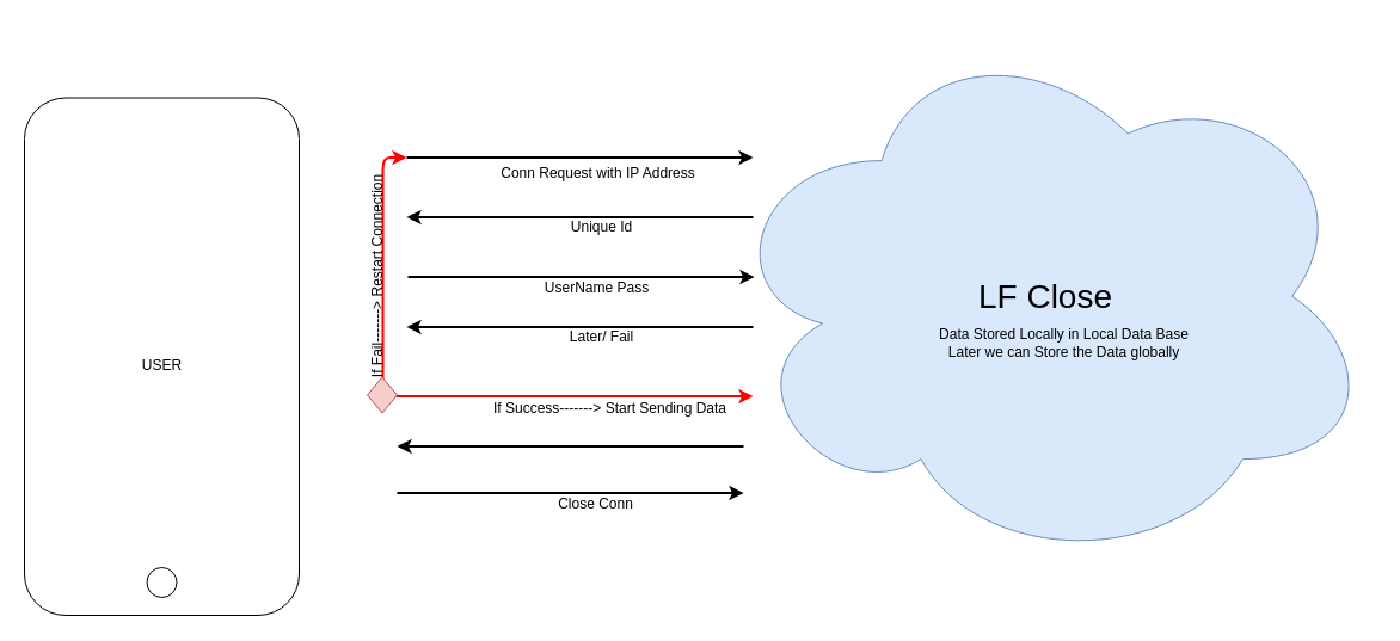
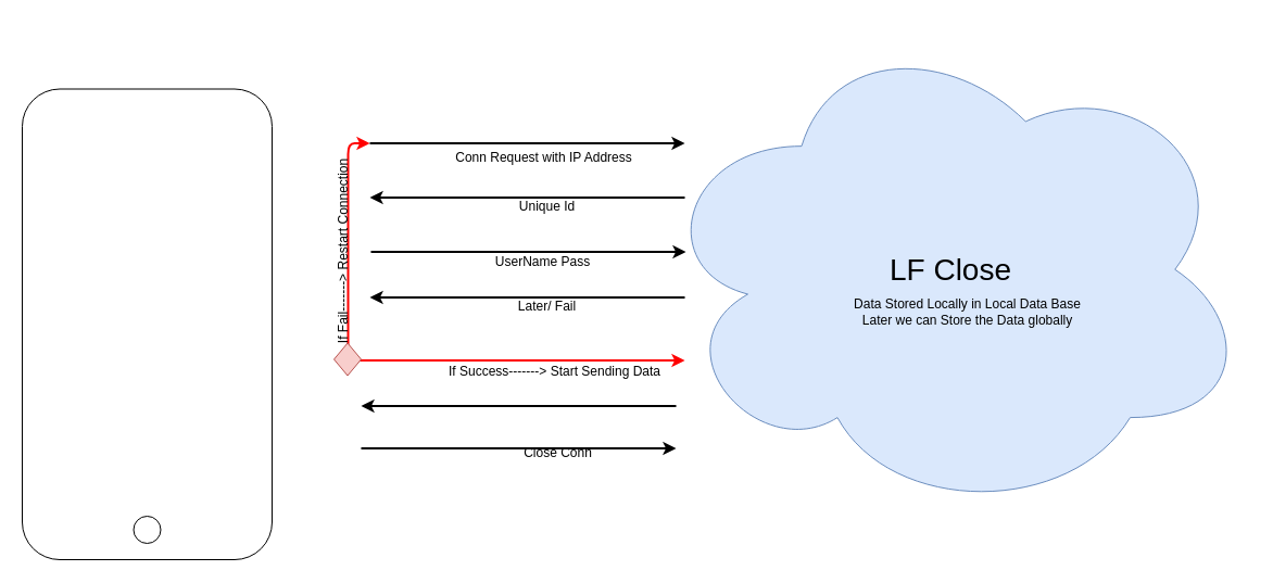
- <mxCell id="4" value="USER" style="text;html=1;align=center;verticalAlign=middle;resizable=0;points=[];autosize=1;strokeColor=none;" vertex="1" parent="1"><mxGeometry x="110" y="295.5" width="50" height="20" as="geometry" /></mxCell>
- <mxCell id="21" value="Close Conn" style="text;html=1;align=center;verticalAlign=middle;resizable=0;points=[];autosize=1;strokeColor=none;" vertex="1" parent="1"><mxGeometry x="457.5" y="411.5" width="80" height="20" as="geometry" /></mxCell>
+ <mxCell id="21" value="Close Conn" style="text;html=1;align=center;verticalAlign=middle;resizable=0;points=[];autosize=1;strokeColor=none;" vertex="1" parent="1"><mxGeometry x="472.5" y="406.5" width="80" height="20" as="geometry" /></mxCell>
